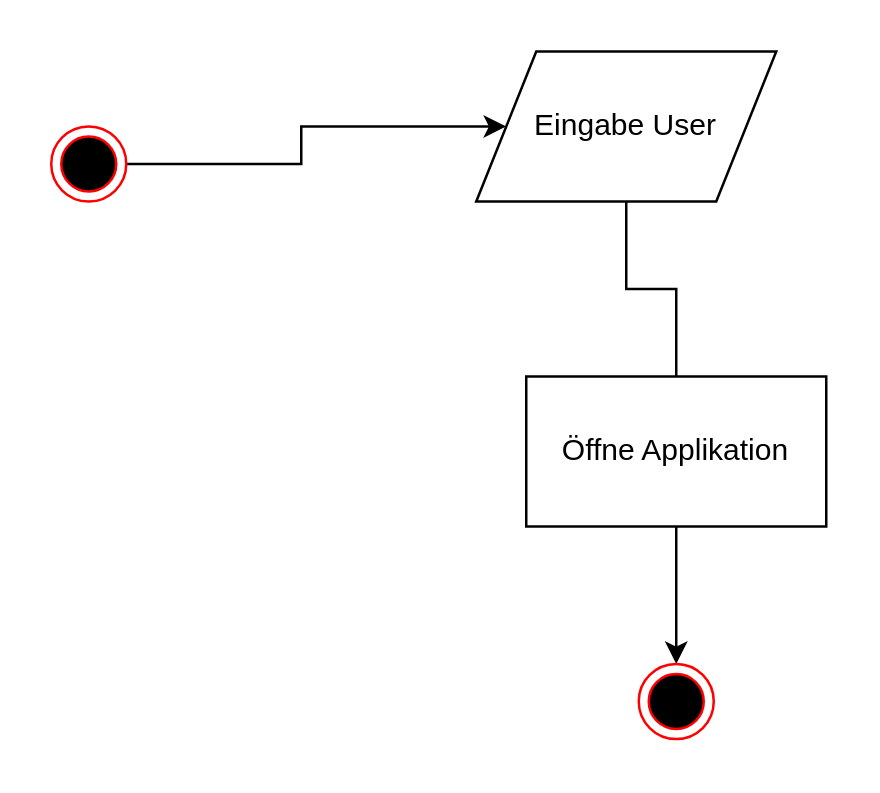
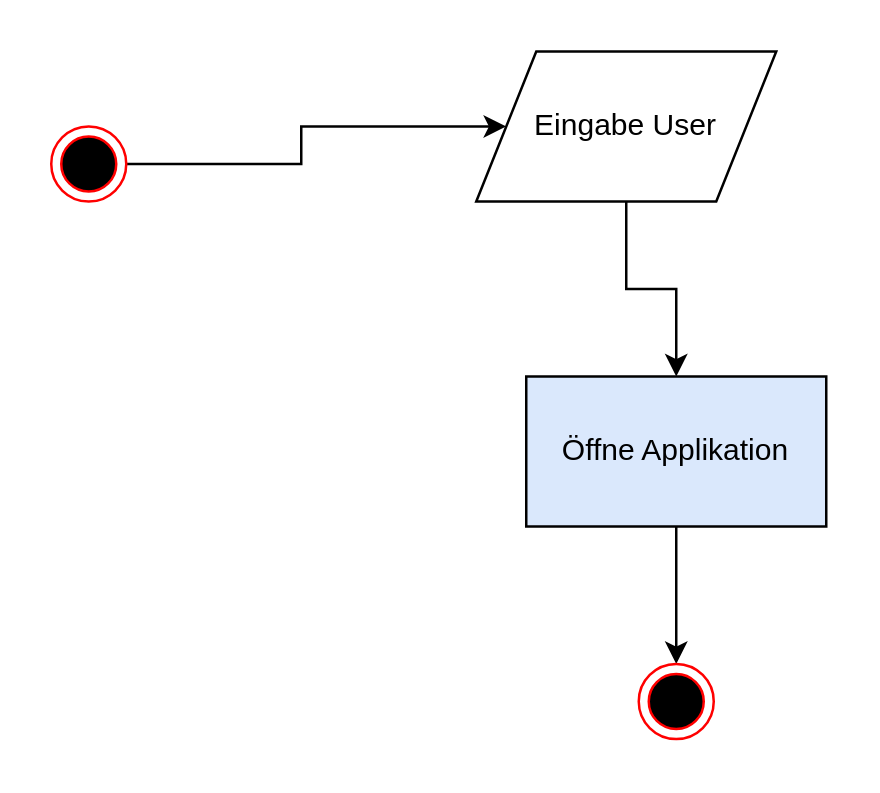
- <mxCell id="4" style="edgeStyle=orthogonalEdgeStyle;rounded=0;orthogonalLoop=1;jettySize=auto;html=1;exitX=0.5;exitY=1;exitDx=0;exitDy=0;entryX=0.5;entryY=0;entryDx=0;entryDy=0;endArrow=none;" edge="1" parent="1" source="5" target="7"><mxGeometry relative="1" as="geometry" /></mxCell>
+ <mxCell id="4" style="edgeStyle=orthogonalEdgeStyle;rounded=0;orthogonalLoop=1;jettySize=auto;html=1;exitX=0.5;exitY=1;exitDx=0;exitDy=0;entryX=0.5;entryY=0;entryDx=0;entryDy=0;" edge="1" parent="1" source="5" target="7"><mxGeometry relative="1" as="geometry" /></mxCell>
- <mxCell id="7" value="Öffne Applikation" style="rounded=0;whiteSpace=wrap;html=1;" vertex="1" parent="1"><mxGeometry x="210" y="150" width="120" height="60" as="geometry" /></mxCell>
+ <mxCell id="7" value="Öffne Applikation" style="rounded=0;whiteSpace=wrap;html=1;fillColor=#dae8fc;" vertex="1" parent="1"><mxGeometry x="210" y="150" width="120" height="60" as="geometry" /></mxCell>
